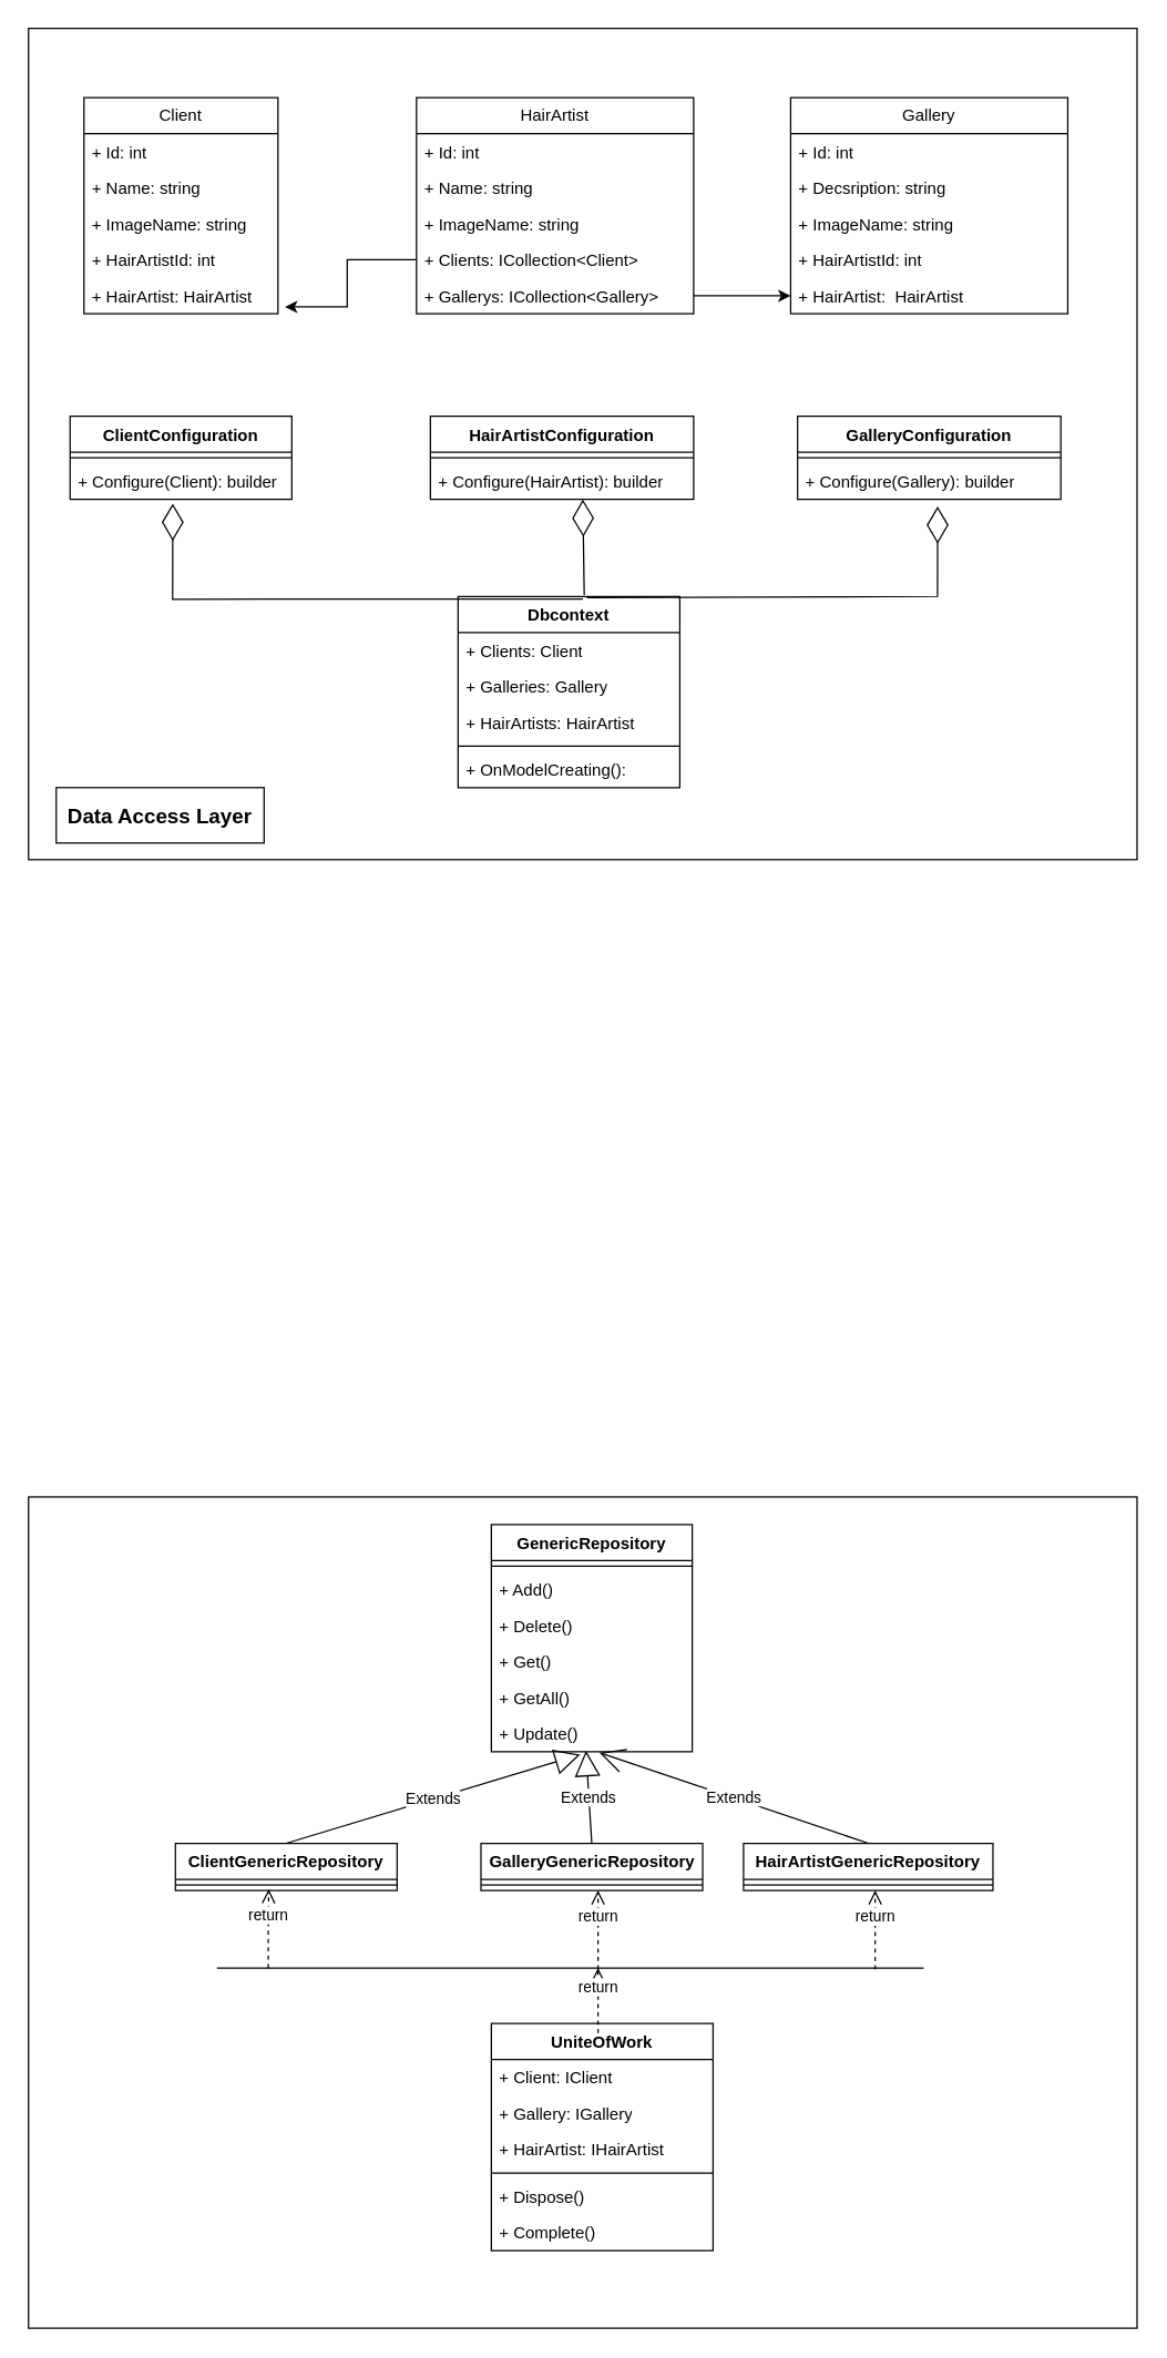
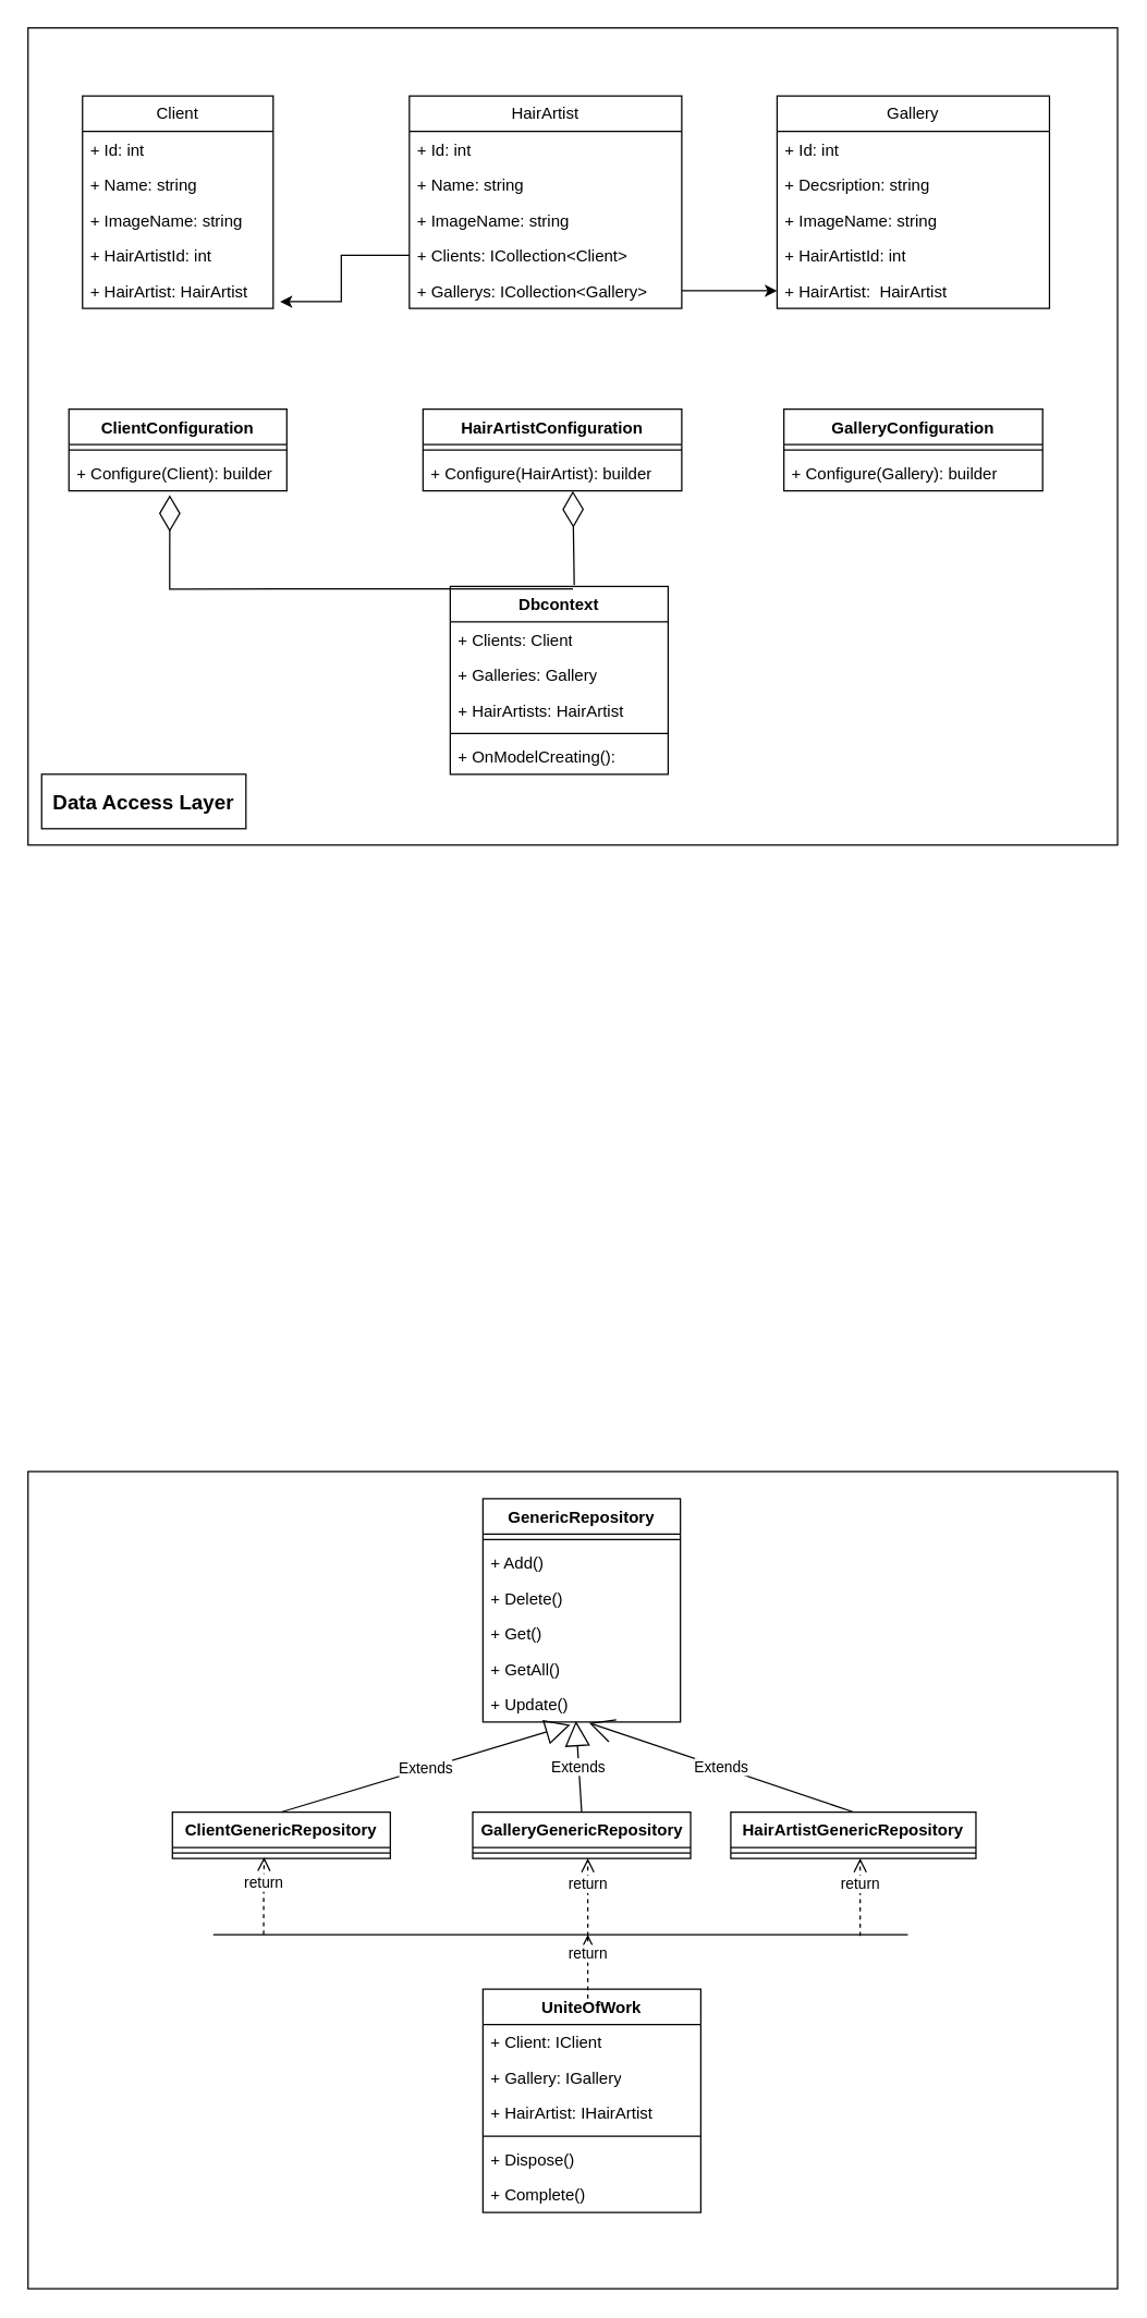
- <mxCell id="39" value="" style="endArrow=diamondThin;endFill=0;endSize=24;html=1;rounded=0;entryX=0.532;entryY=1.192;entryDx=0;entryDy=0;entryPerimeter=0;exitX=0.581;exitY=0.007;exitDx=0;exitDy=0;exitPerimeter=0;" edge="1" parent="1" source="33" target="32"><mxGeometry width="160" relative="1" as="geometry"><mxPoint x="340" y="380" as="sourcePoint" /><mxPoint x="500" y="380" as="targetPoint" /><Array as="points"><mxPoint x="676" y="430" /></Array></mxGeometry></mxCell>
- <mxCell id="42" value="Data Access Layer" style="rounded=0;whiteSpace=wrap;html=1;fontSize=15;fontStyle=1" vertex="1" parent="1"><mxGeometry x="40" y="568" width="150" height="40" as="geometry" /></mxCell>
+ <mxCell id="42" value="Data Access Layer" style="rounded=0;whiteSpace=wrap;html=1;fontSize=15;fontStyle=1" vertex="1" parent="1"><mxGeometry x="30" y="568" width="150" height="40" as="geometry" /></mxCell>
